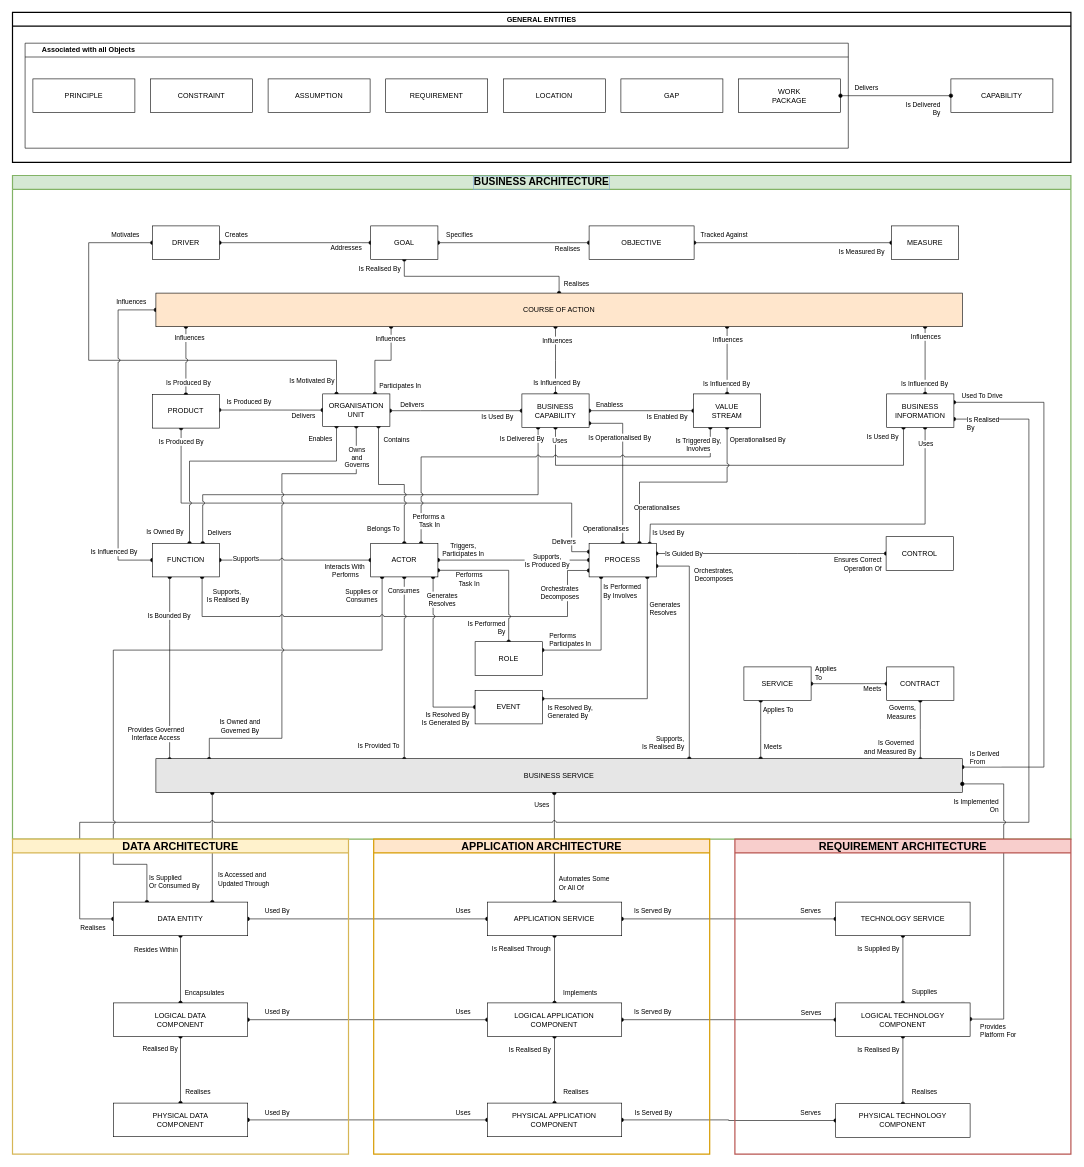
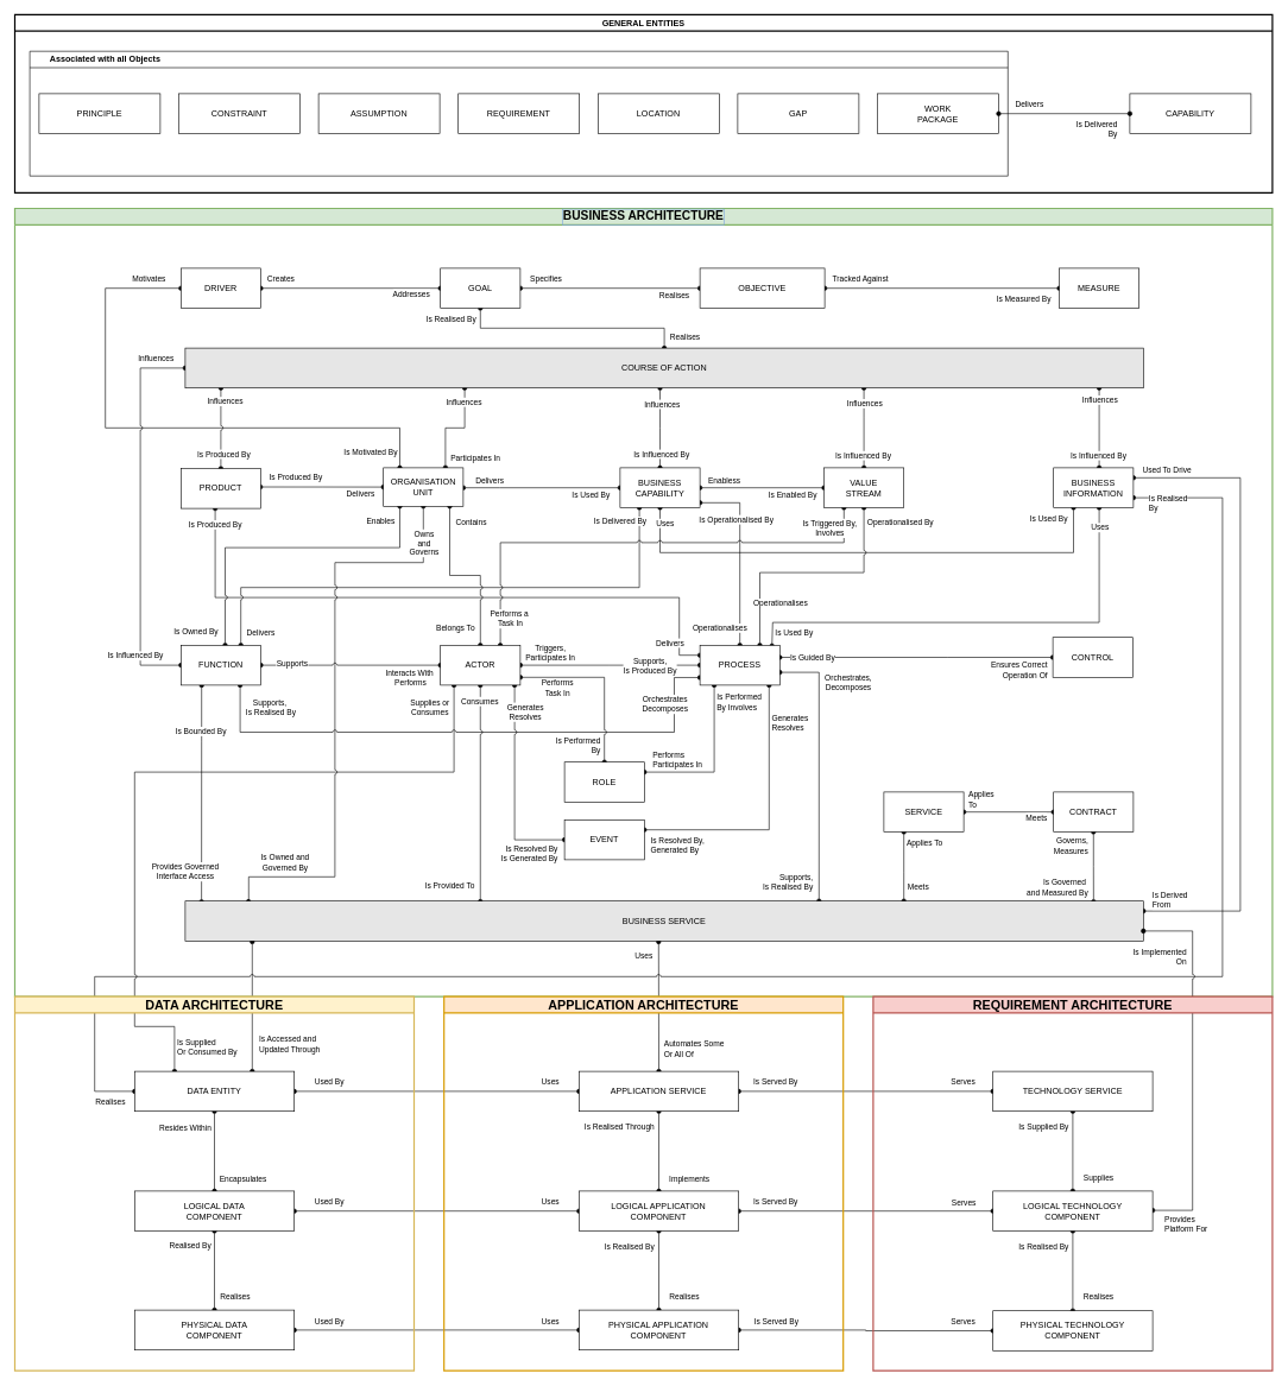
- <mxCell id="130" value="COURSE OF ACTION" style="rounded=0;whiteSpace=wrap;html=1;fillColor=#ffe6cc;" parent="13" vertex="1"><mxGeometry x="239" y="196" width="1344" height="56" as="geometry" /></mxCell>
+ <mxCell id="130" value="COURSE OF ACTION" style="rounded=0;whiteSpace=wrap;html=1;fillColor=#E6E6E6;" parent="13" vertex="1"><mxGeometry x="239" y="196" width="1344" height="56" as="geometry" /></mxCell>
